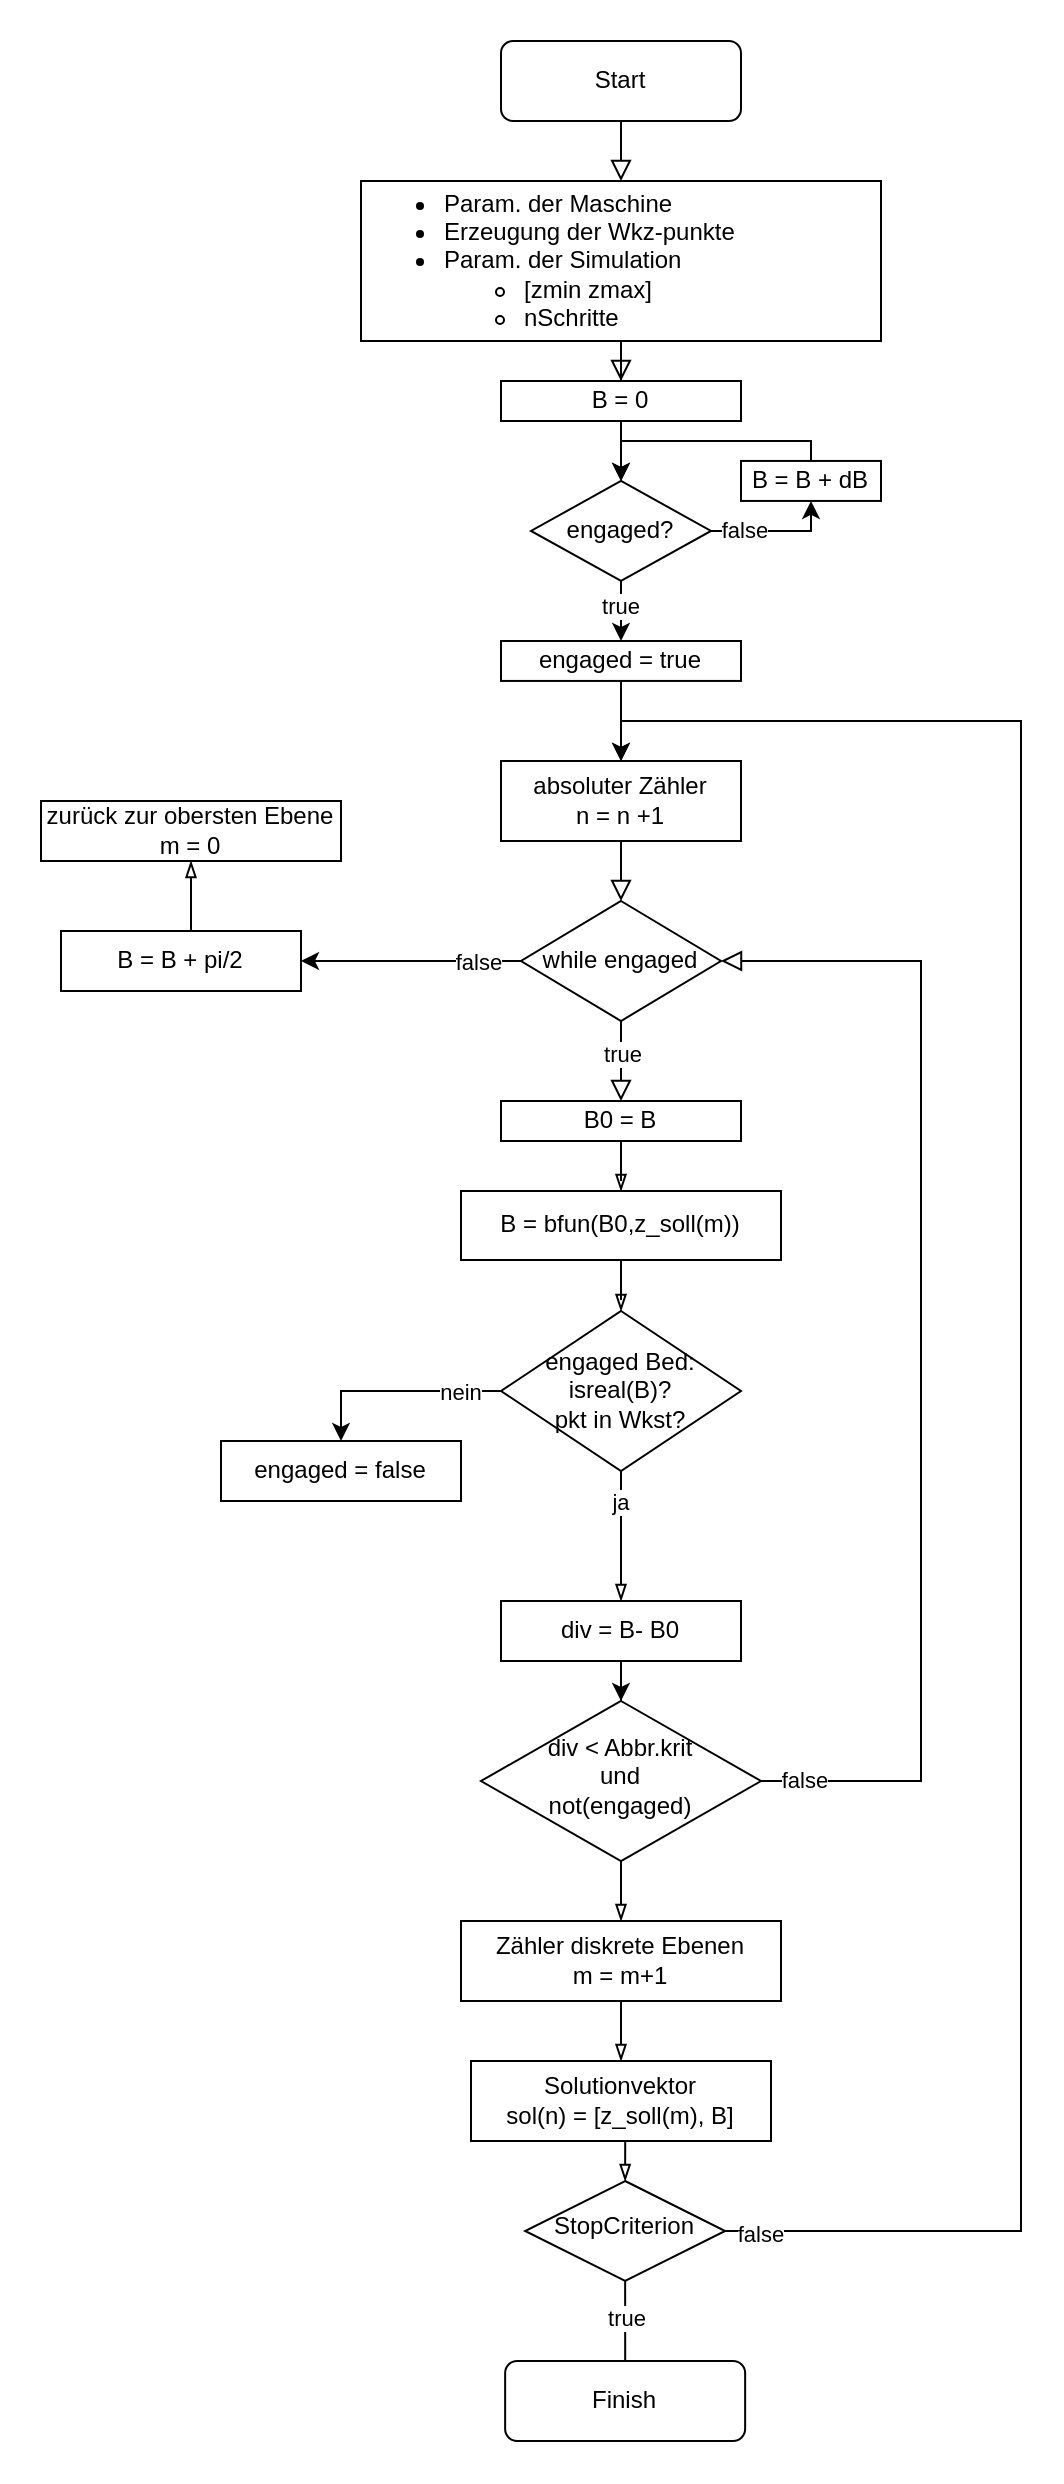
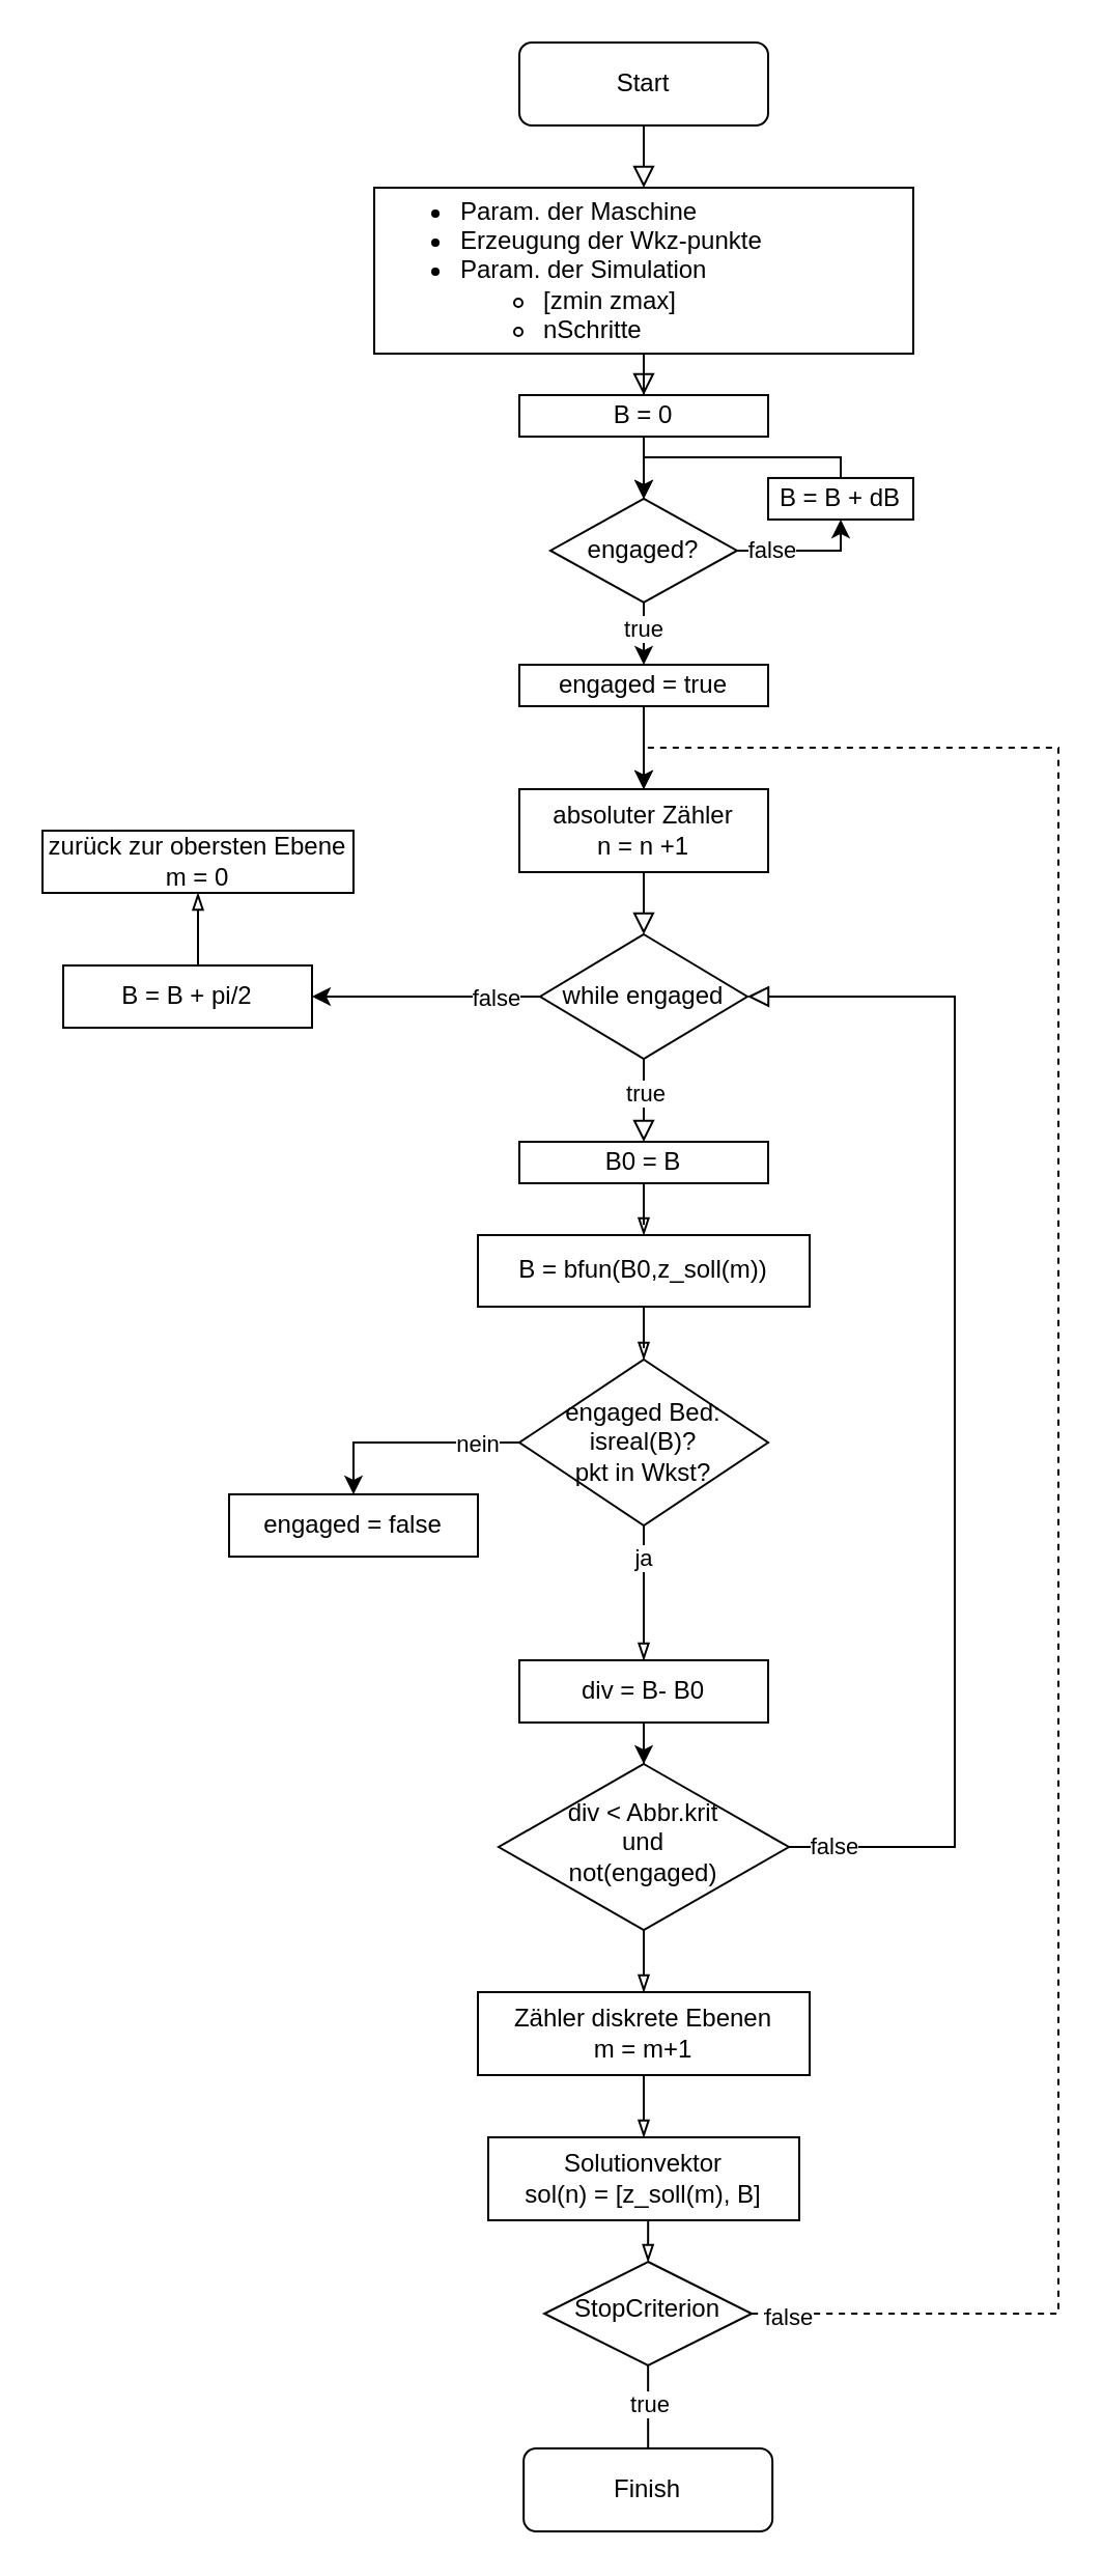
- <mxCell id="26" style="edgeStyle=orthogonalEdgeStyle;rounded=0;orthogonalLoop=1;jettySize=auto;html=1;entryX=0.5;entryY=0;entryDx=0;entryDy=0;labelBackgroundColor=#ffffff;" edge="1" parent="1" source="28" target="31"><mxGeometry relative="1" as="geometry"><Array as="points"><mxPoint x="510" y="1115" /><mxPoint x="510" y="360" /><mxPoint x="310" y="360" /></Array></mxGeometry></mxCell>
+ <mxCell id="26" style="edgeStyle=orthogonalEdgeStyle;rounded=0;orthogonalLoop=1;jettySize=auto;html=1;entryX=0.5;entryY=0;entryDx=0;entryDy=0;labelBackgroundColor=#ffffff;dashed=1;" edge="1" parent="1" source="28" target="31"><mxGeometry relative="1" as="geometry"><Array as="points"><mxPoint x="510" y="1115" /><mxPoint x="510" y="360" /><mxPoint x="310" y="360" /></Array></mxGeometry></mxCell>
